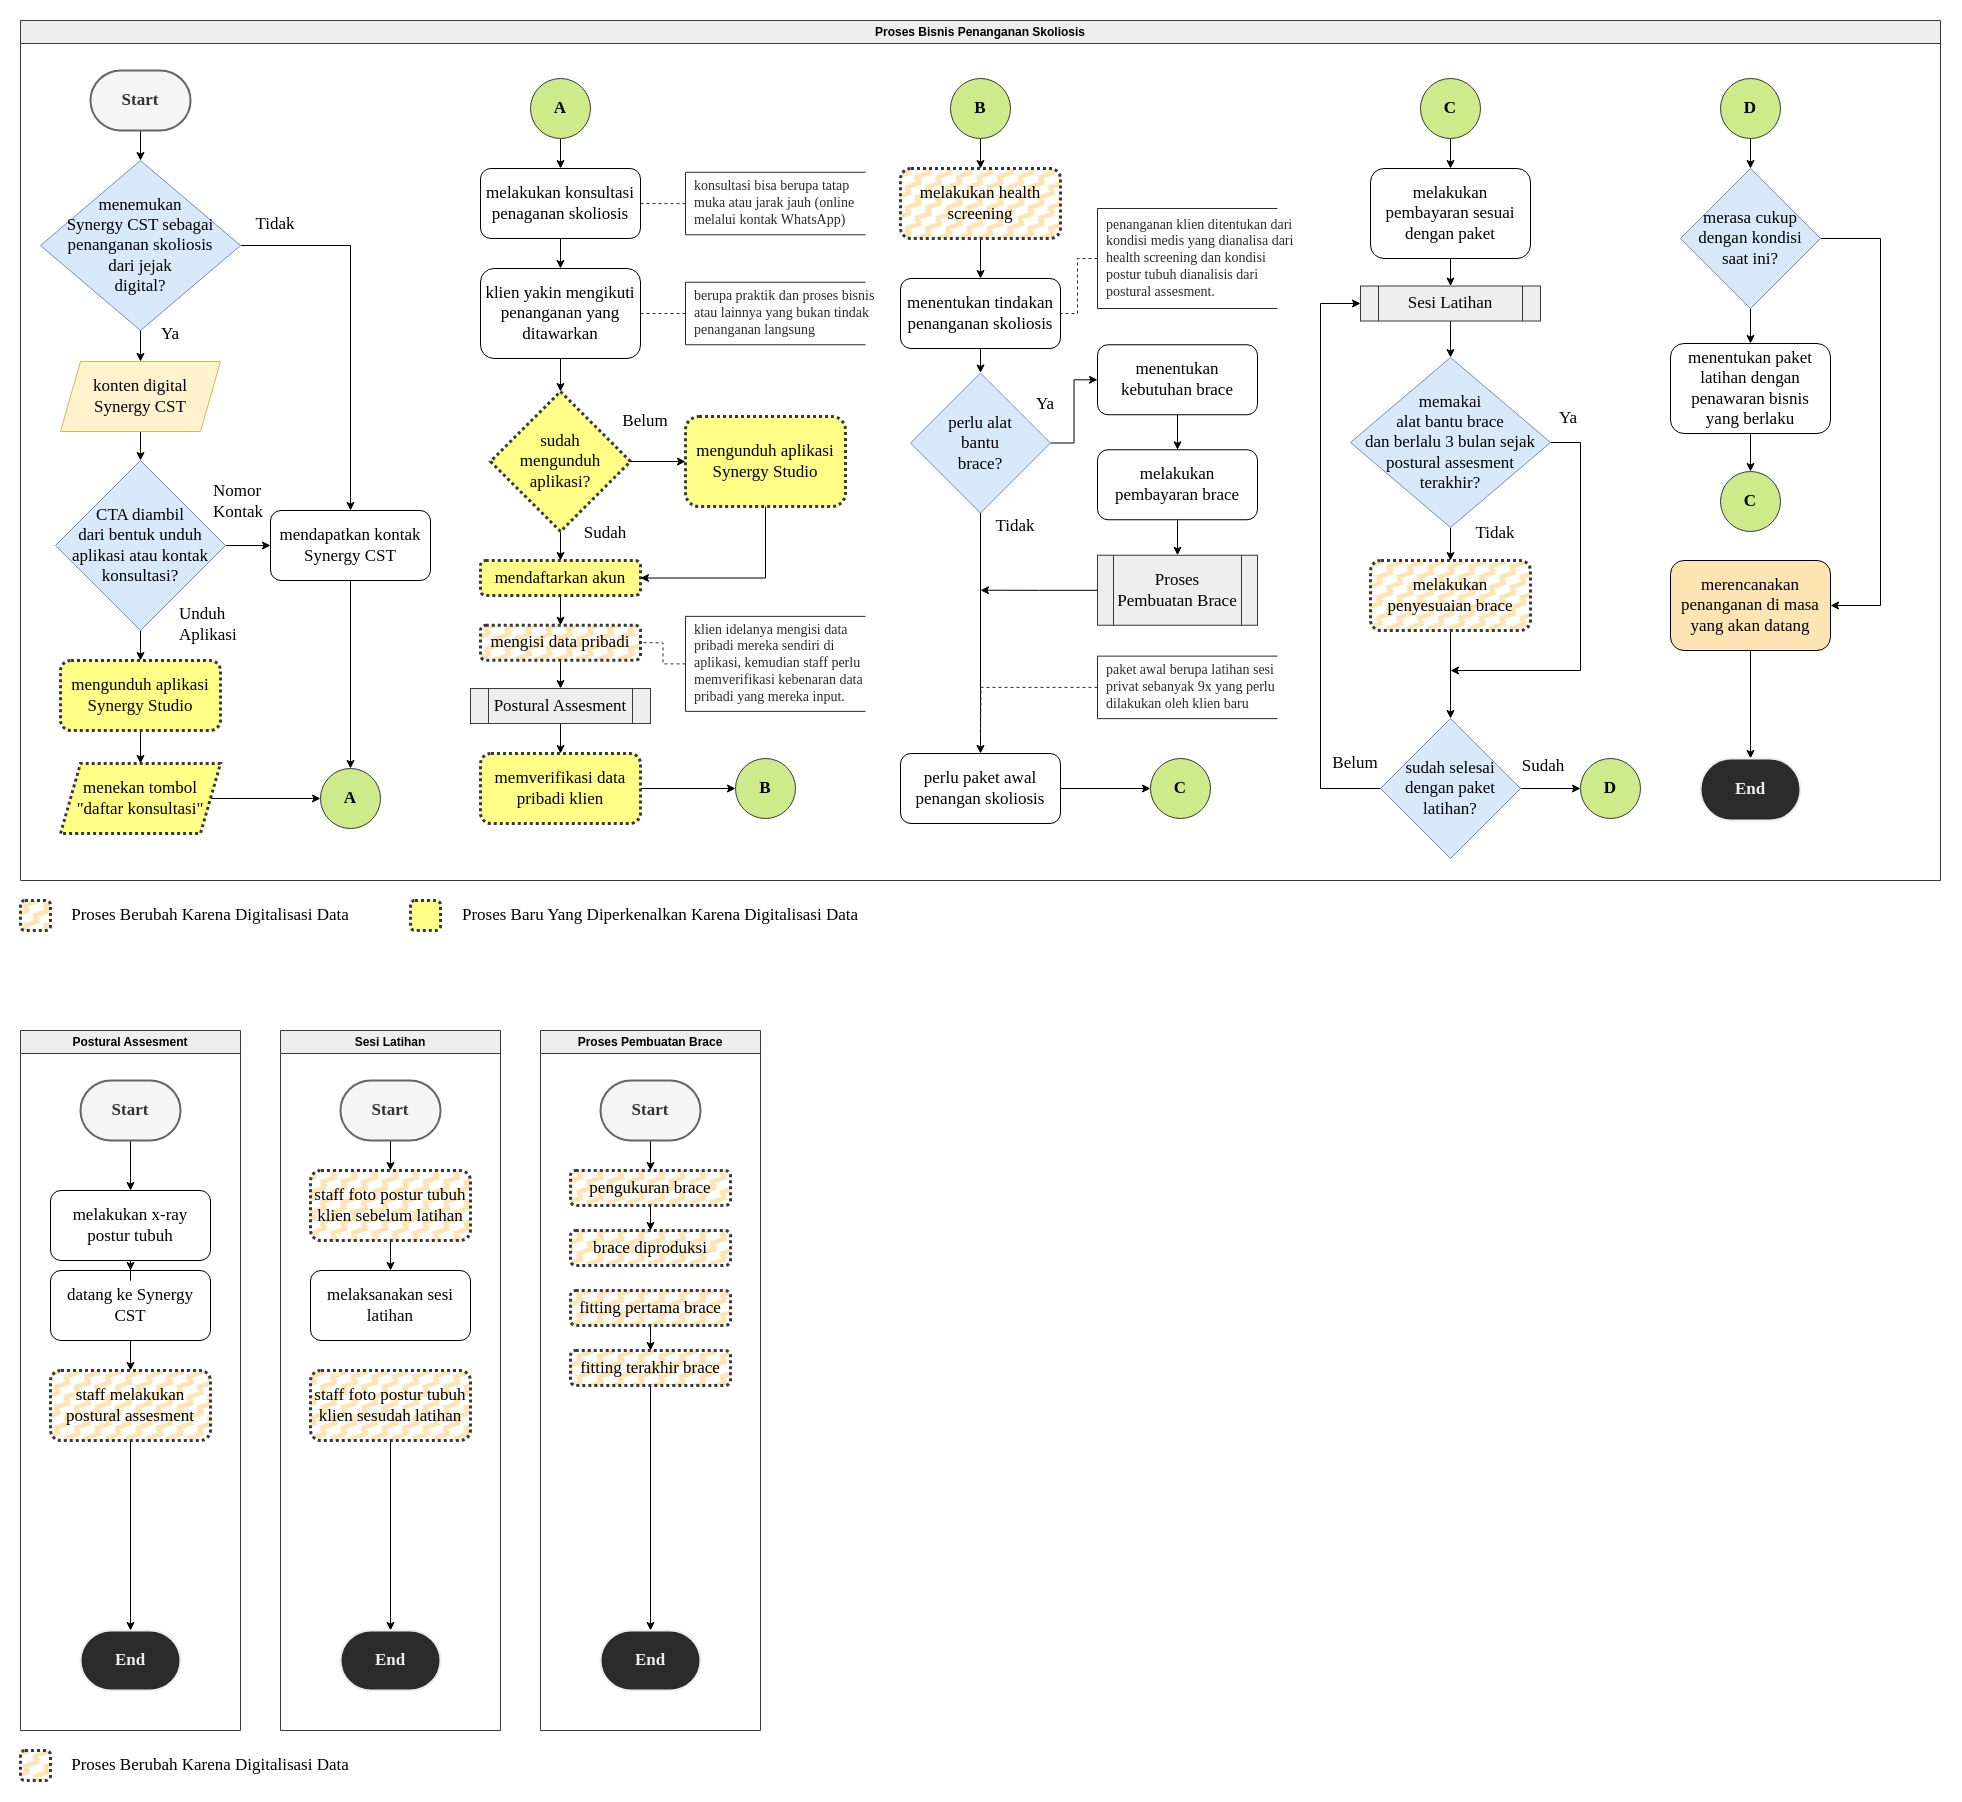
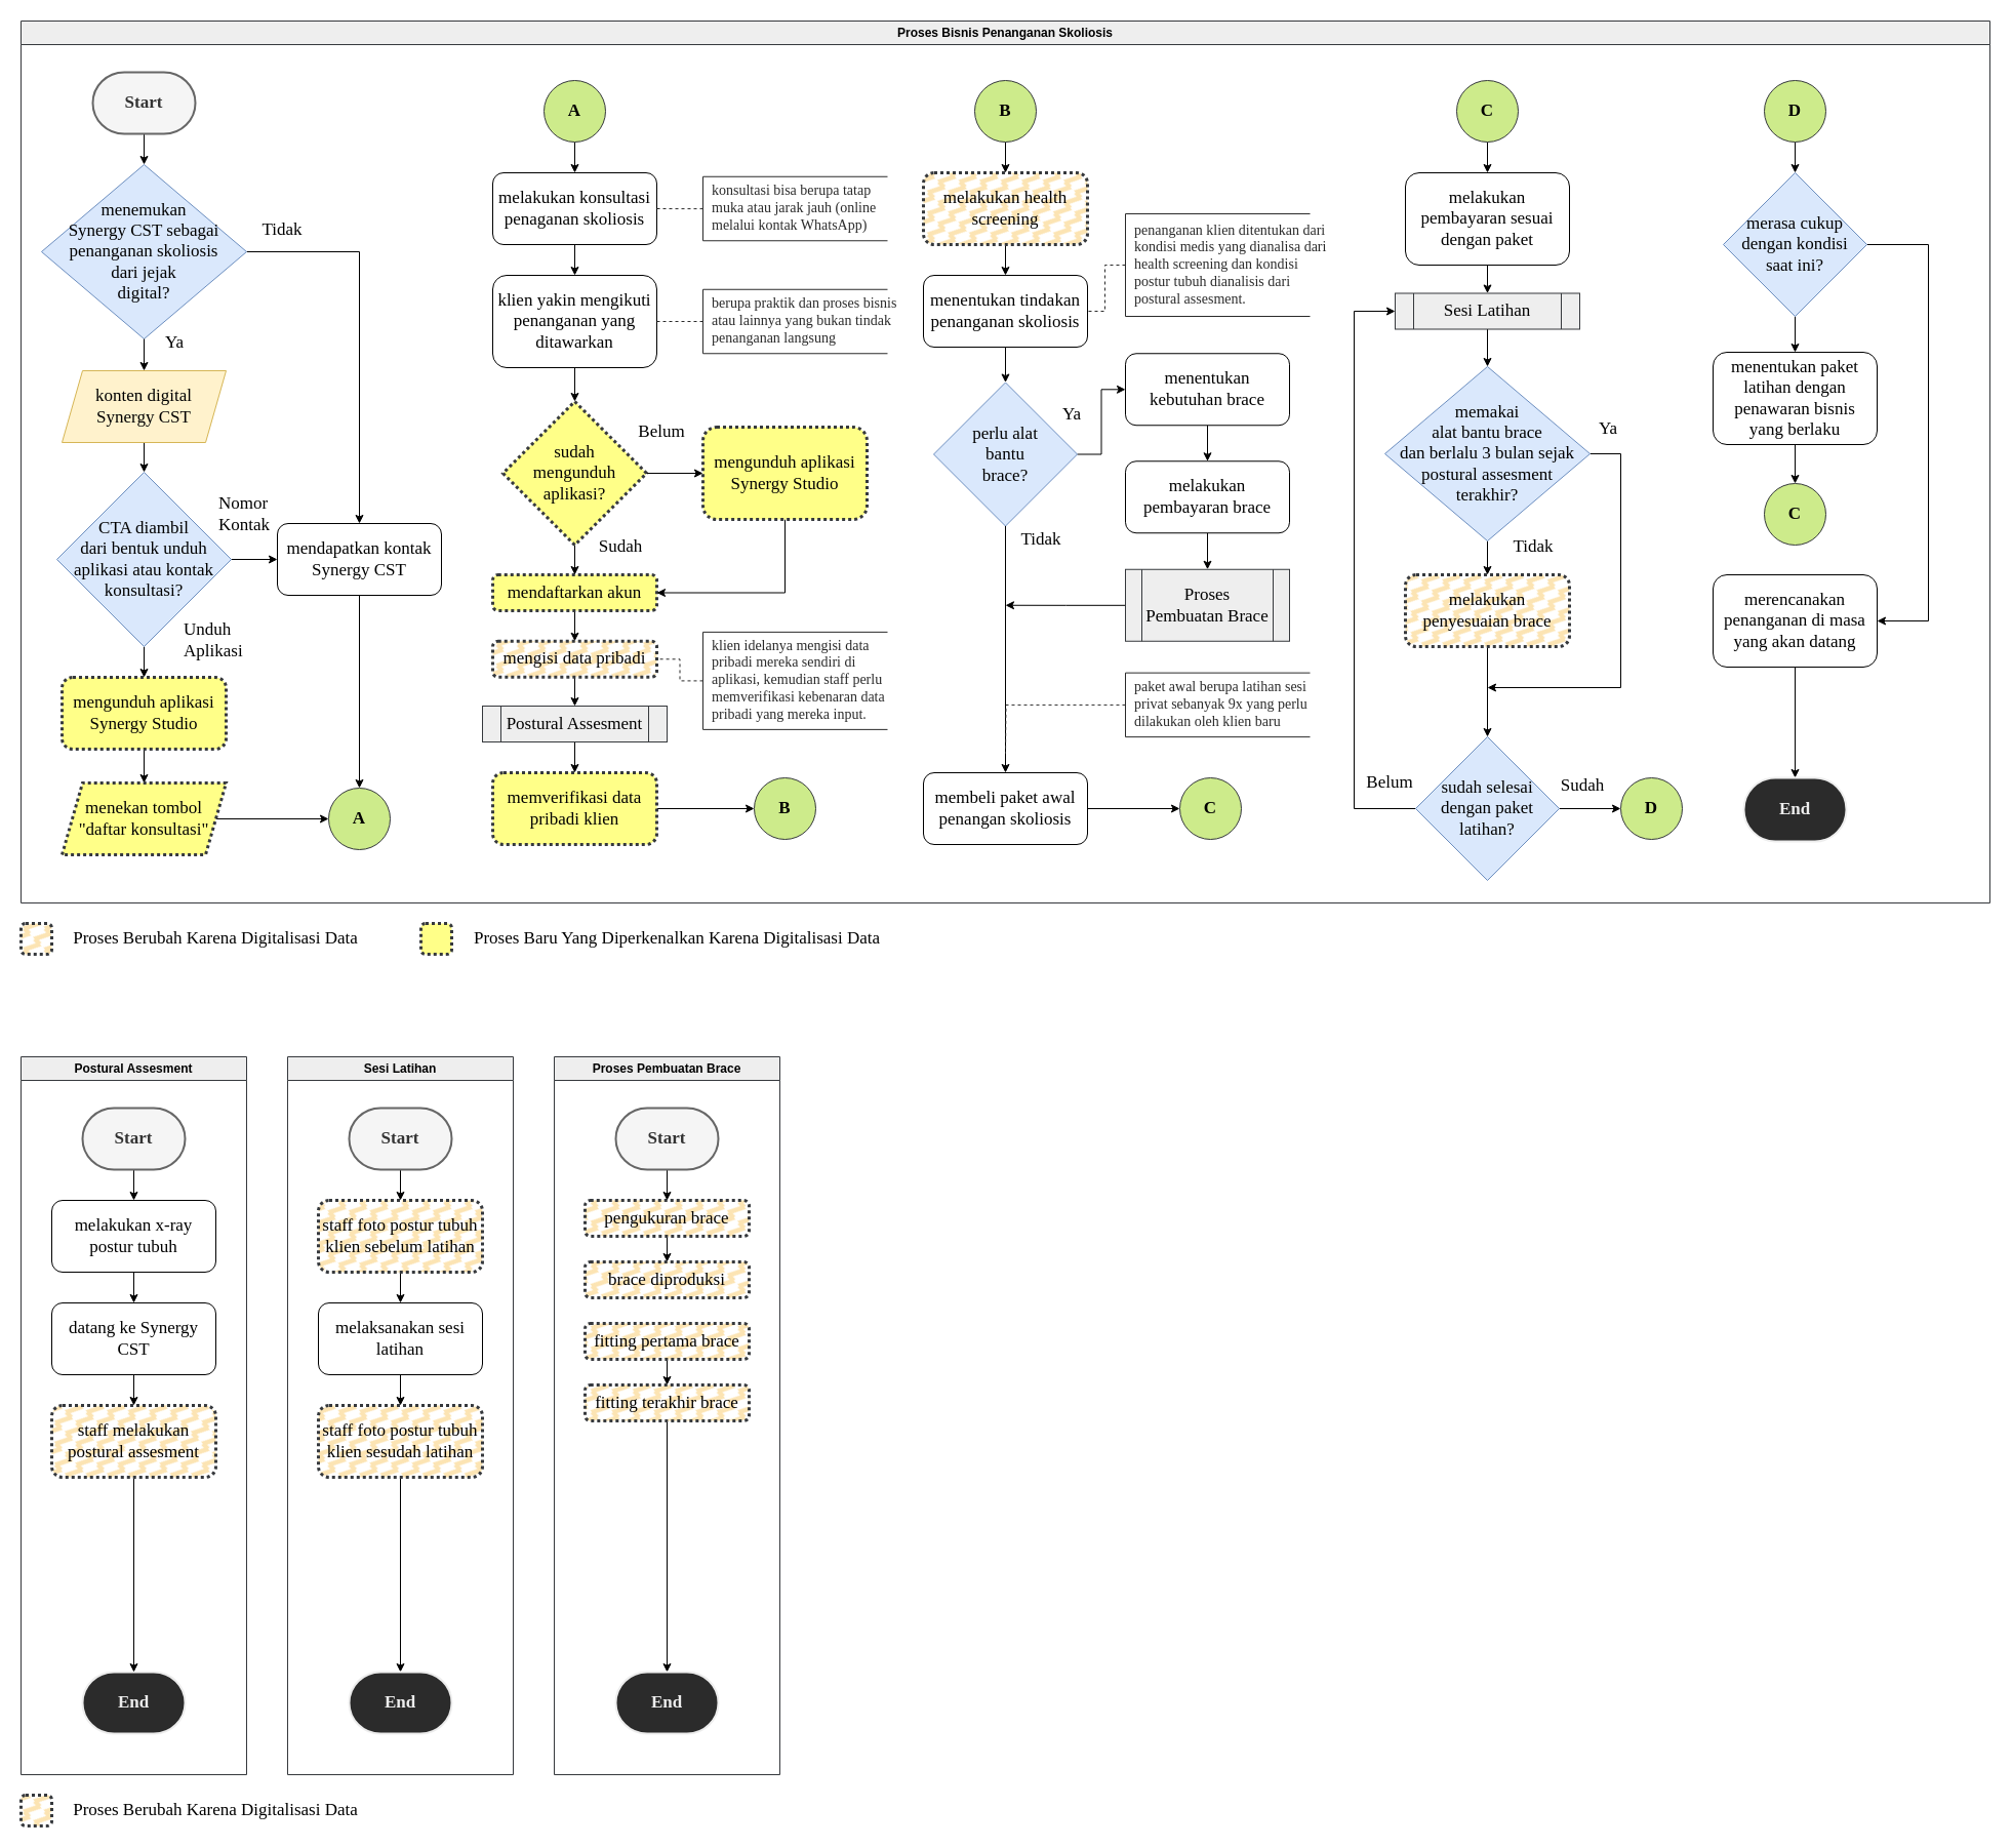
- <mxCell id="63" value="menentukan tindakan penanganan skoliosis" style="rounded=1;whiteSpace=wrap;html=1;fontSize=17;glass=0;strokeWidth=1;shadow=0;fontFamily=Times New Roman;" parent="22" vertex="1"><mxGeometry x="880" y="258" width="160" height="70" as="geometry" /></mxCell>
+ <mxCell id="63" value="menentukan tindakan penanganan skoliosis" style="rounded=1;whiteSpace=wrap;html=1;fontSize=17;glass=0;strokeWidth=1;shadow=0;fontFamily=Times New Roman;" parent="22" vertex="1"><mxGeometry x="880" y="248" width="160" height="70" as="geometry" /></mxCell>
- <mxCell id="99" value="merencanakan penanganan di masa yang akan datang" style="rounded=1;whiteSpace=wrap;html=1;fontSize=17;glass=0;strokeWidth=1;shadow=0;fontFamily=Times New Roman;fillColor=#fce4b3;" parent="22" vertex="1"><mxGeometry x="1650" y="540" width="160" height="90" as="geometry" /></mxCell>
+ <mxCell id="99" value="merencanakan penanganan di masa yang akan datang" style="rounded=1;whiteSpace=wrap;html=1;fontSize=17;glass=0;strokeWidth=1;shadow=0;fontFamily=Times New Roman;" parent="22" vertex="1"><mxGeometry x="1650" y="540" width="160" height="90" as="geometry" /></mxCell>
- <mxCell id="74" value="perlu paket awal penangan skoliosis" style="rounded=1;whiteSpace=wrap;html=1;fontSize=17;glass=0;strokeWidth=1;shadow=0;fontFamily=Times New Roman;" parent="22" vertex="1"><mxGeometry x="880" y="733" width="160" height="70" as="geometry" /></mxCell>
+ <mxCell id="74" value="membeli paket awal penangan skoliosis" style="rounded=1;whiteSpace=wrap;html=1;fontSize=17;glass=0;strokeWidth=1;shadow=0;fontFamily=Times New Roman;" parent="22" vertex="1"><mxGeometry x="880" y="733" width="160" height="70" as="geometry" /></mxCell>
- <mxCell id="19" value="melakukan x-ray postur tubuh" style="rounded=1;whiteSpace=wrap;html=1;fontSize=17;glass=0;strokeWidth=1;shadow=0;fontFamily=Times New Roman;" parent="12" vertex="1"><mxGeometry x="30" y="160" width="160" height="70" as="geometry" /></mxCell>
+ <mxCell id="19" value="melakukan x-ray postur tubuh" style="rounded=1;whiteSpace=wrap;html=1;fontSize=17;glass=0;strokeWidth=1;shadow=0;fontFamily=Times New Roman;" parent="12" vertex="1"><mxGeometry x="30" y="140" width="160" height="70" as="geometry" /></mxCell>
+ <mxCell id="7" style="edgeStyle=orthogonalEdgeStyle;rounded=0;orthogonalLoop=1;jettySize=auto;html=1;" parent="2" source="8" target="6" edge="1"><mxGeometry relative="1" as="geometry" /></mxCell>
